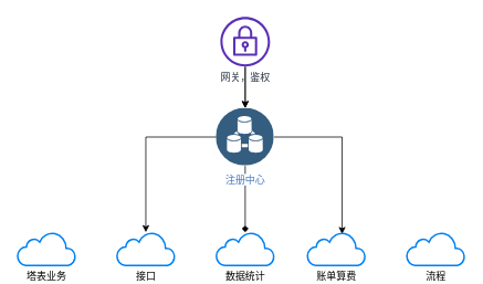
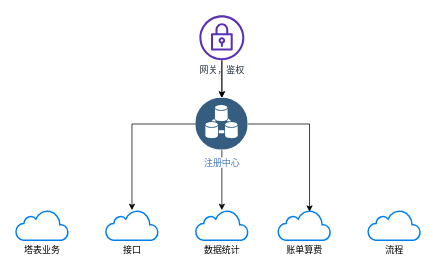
- <mxCell id="7" style="edgeStyle=orthogonalEdgeStyle;rounded=0;orthogonalLoop=1;jettySize=auto;html=1;endArrow=diamond;" parent="1" source="9" target="10" edge="1"><mxGeometry relative="1" as="geometry" /></mxCell>
+ <mxCell id="7" style="edgeStyle=orthogonalEdgeStyle;rounded=0;orthogonalLoop=1;jettySize=auto;html=1;" parent="1" source="9" target="10" edge="1"><mxGeometry relative="1" as="geometry" /></mxCell>
